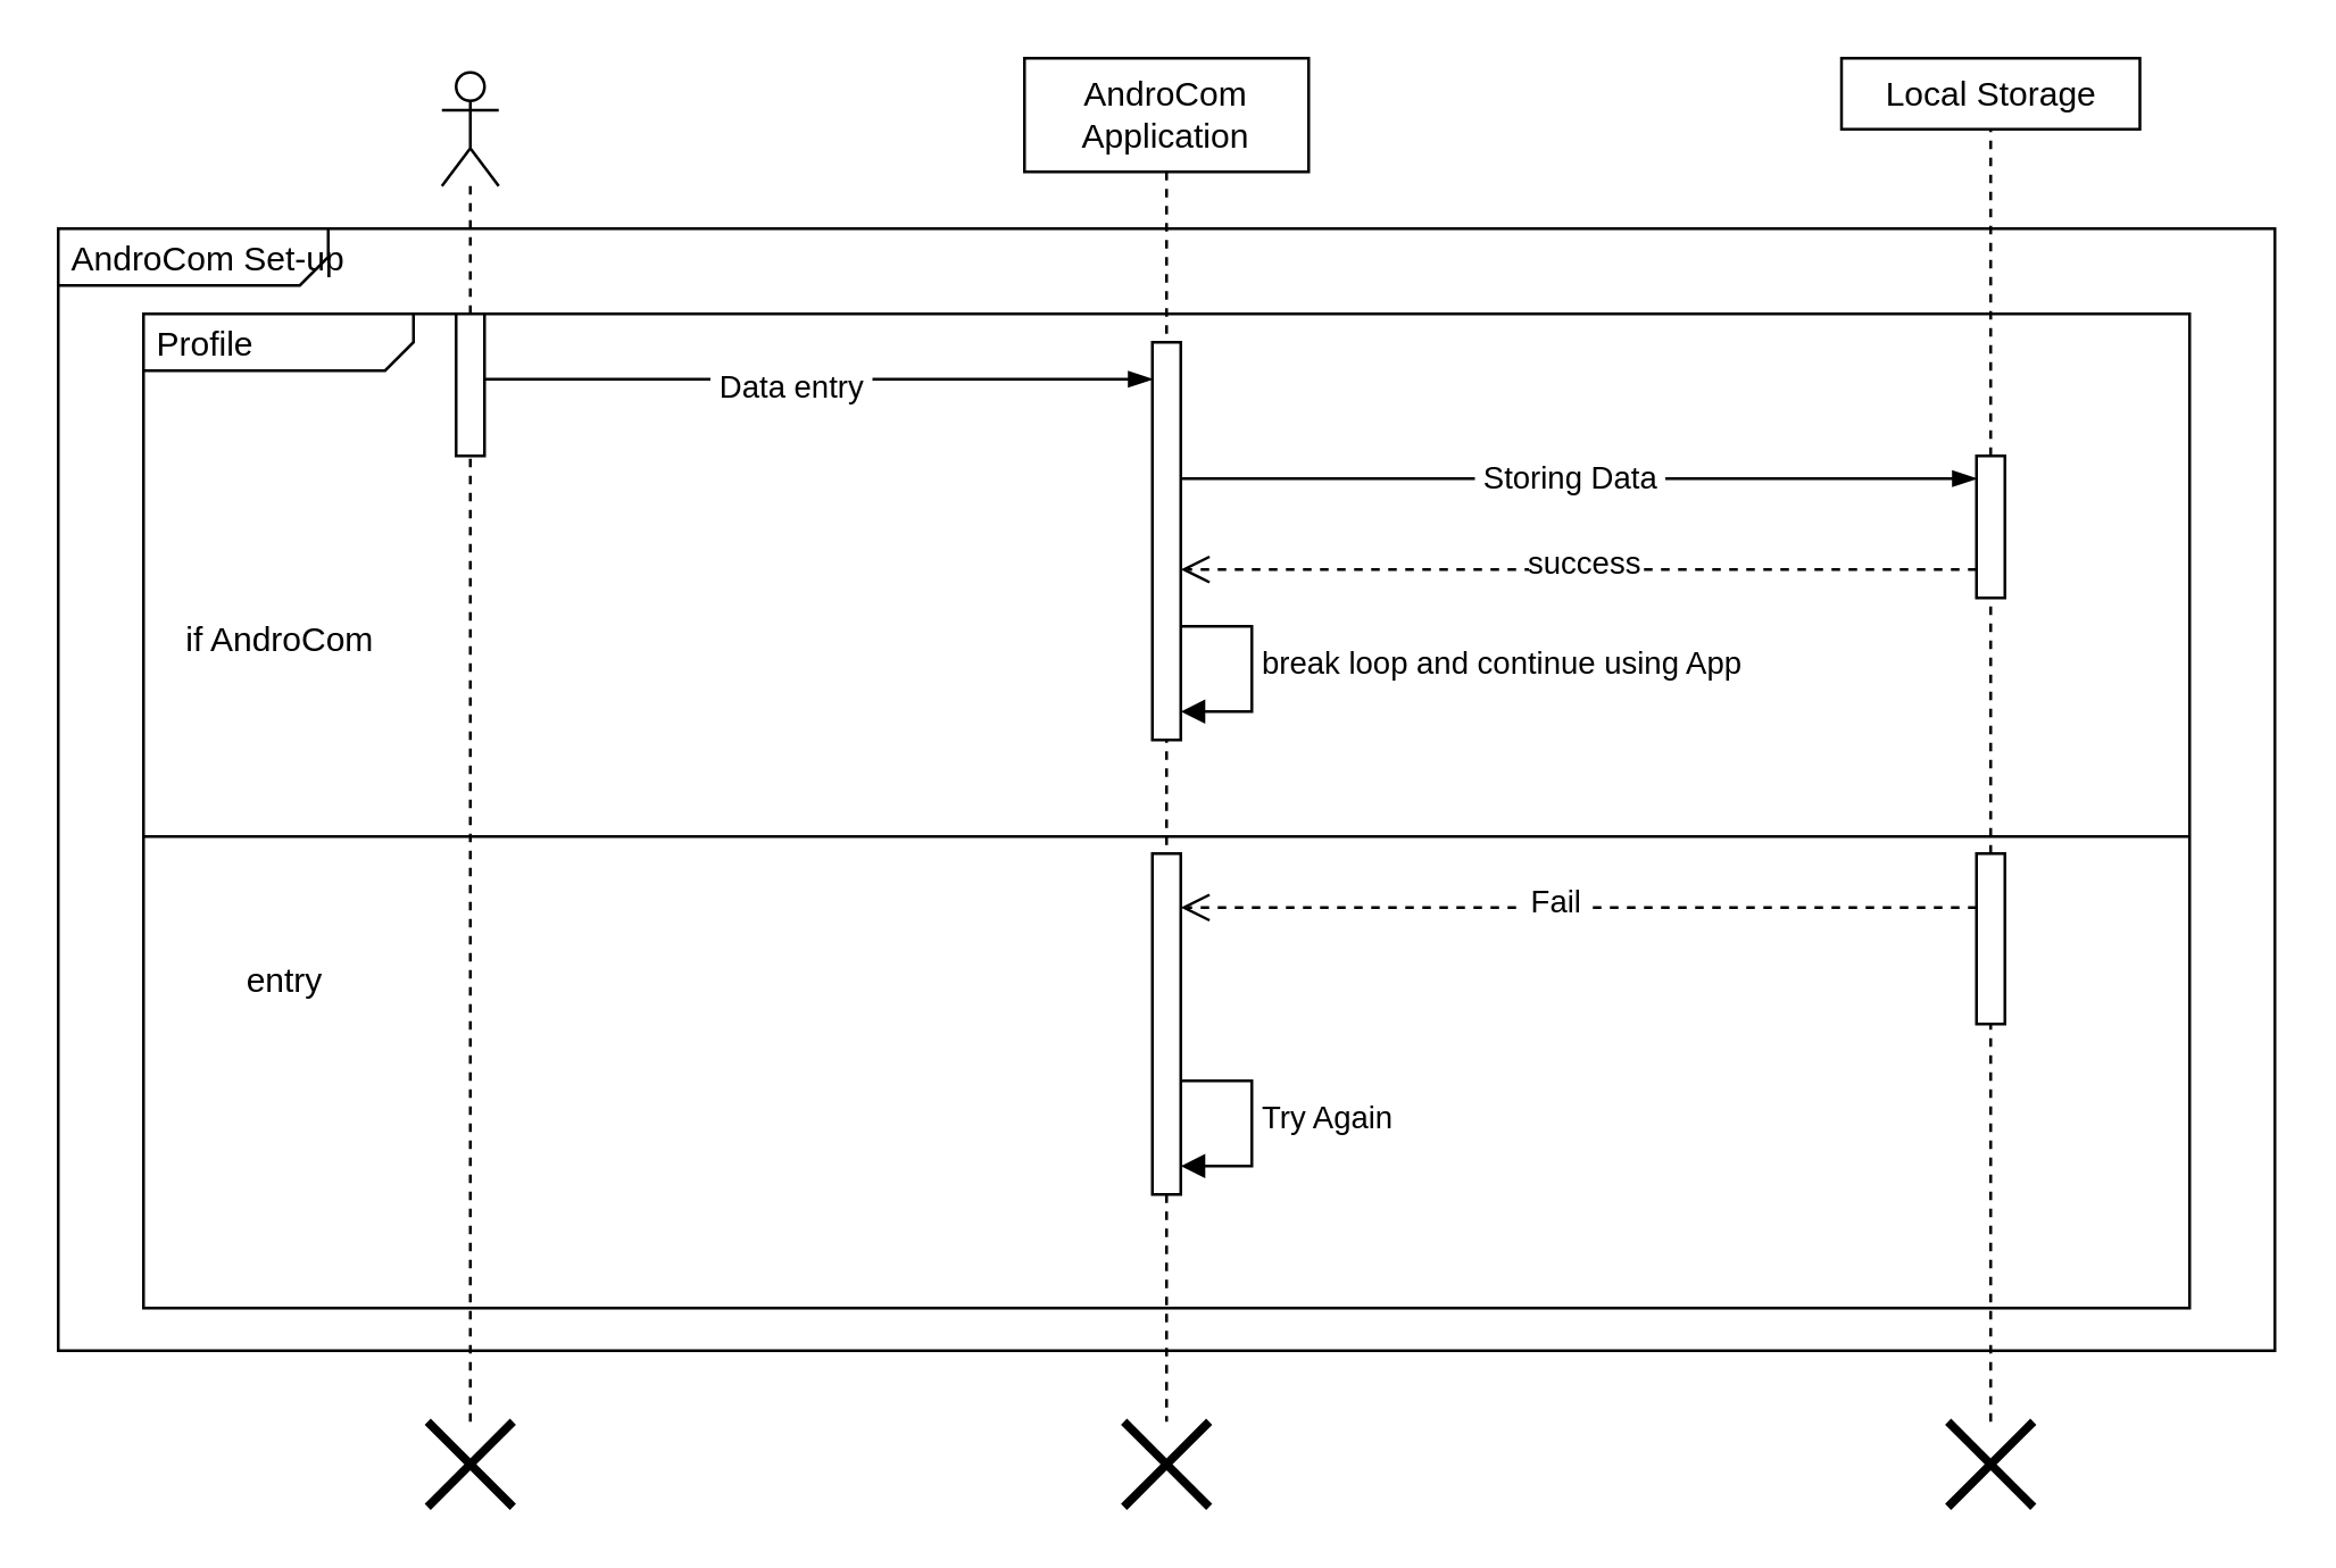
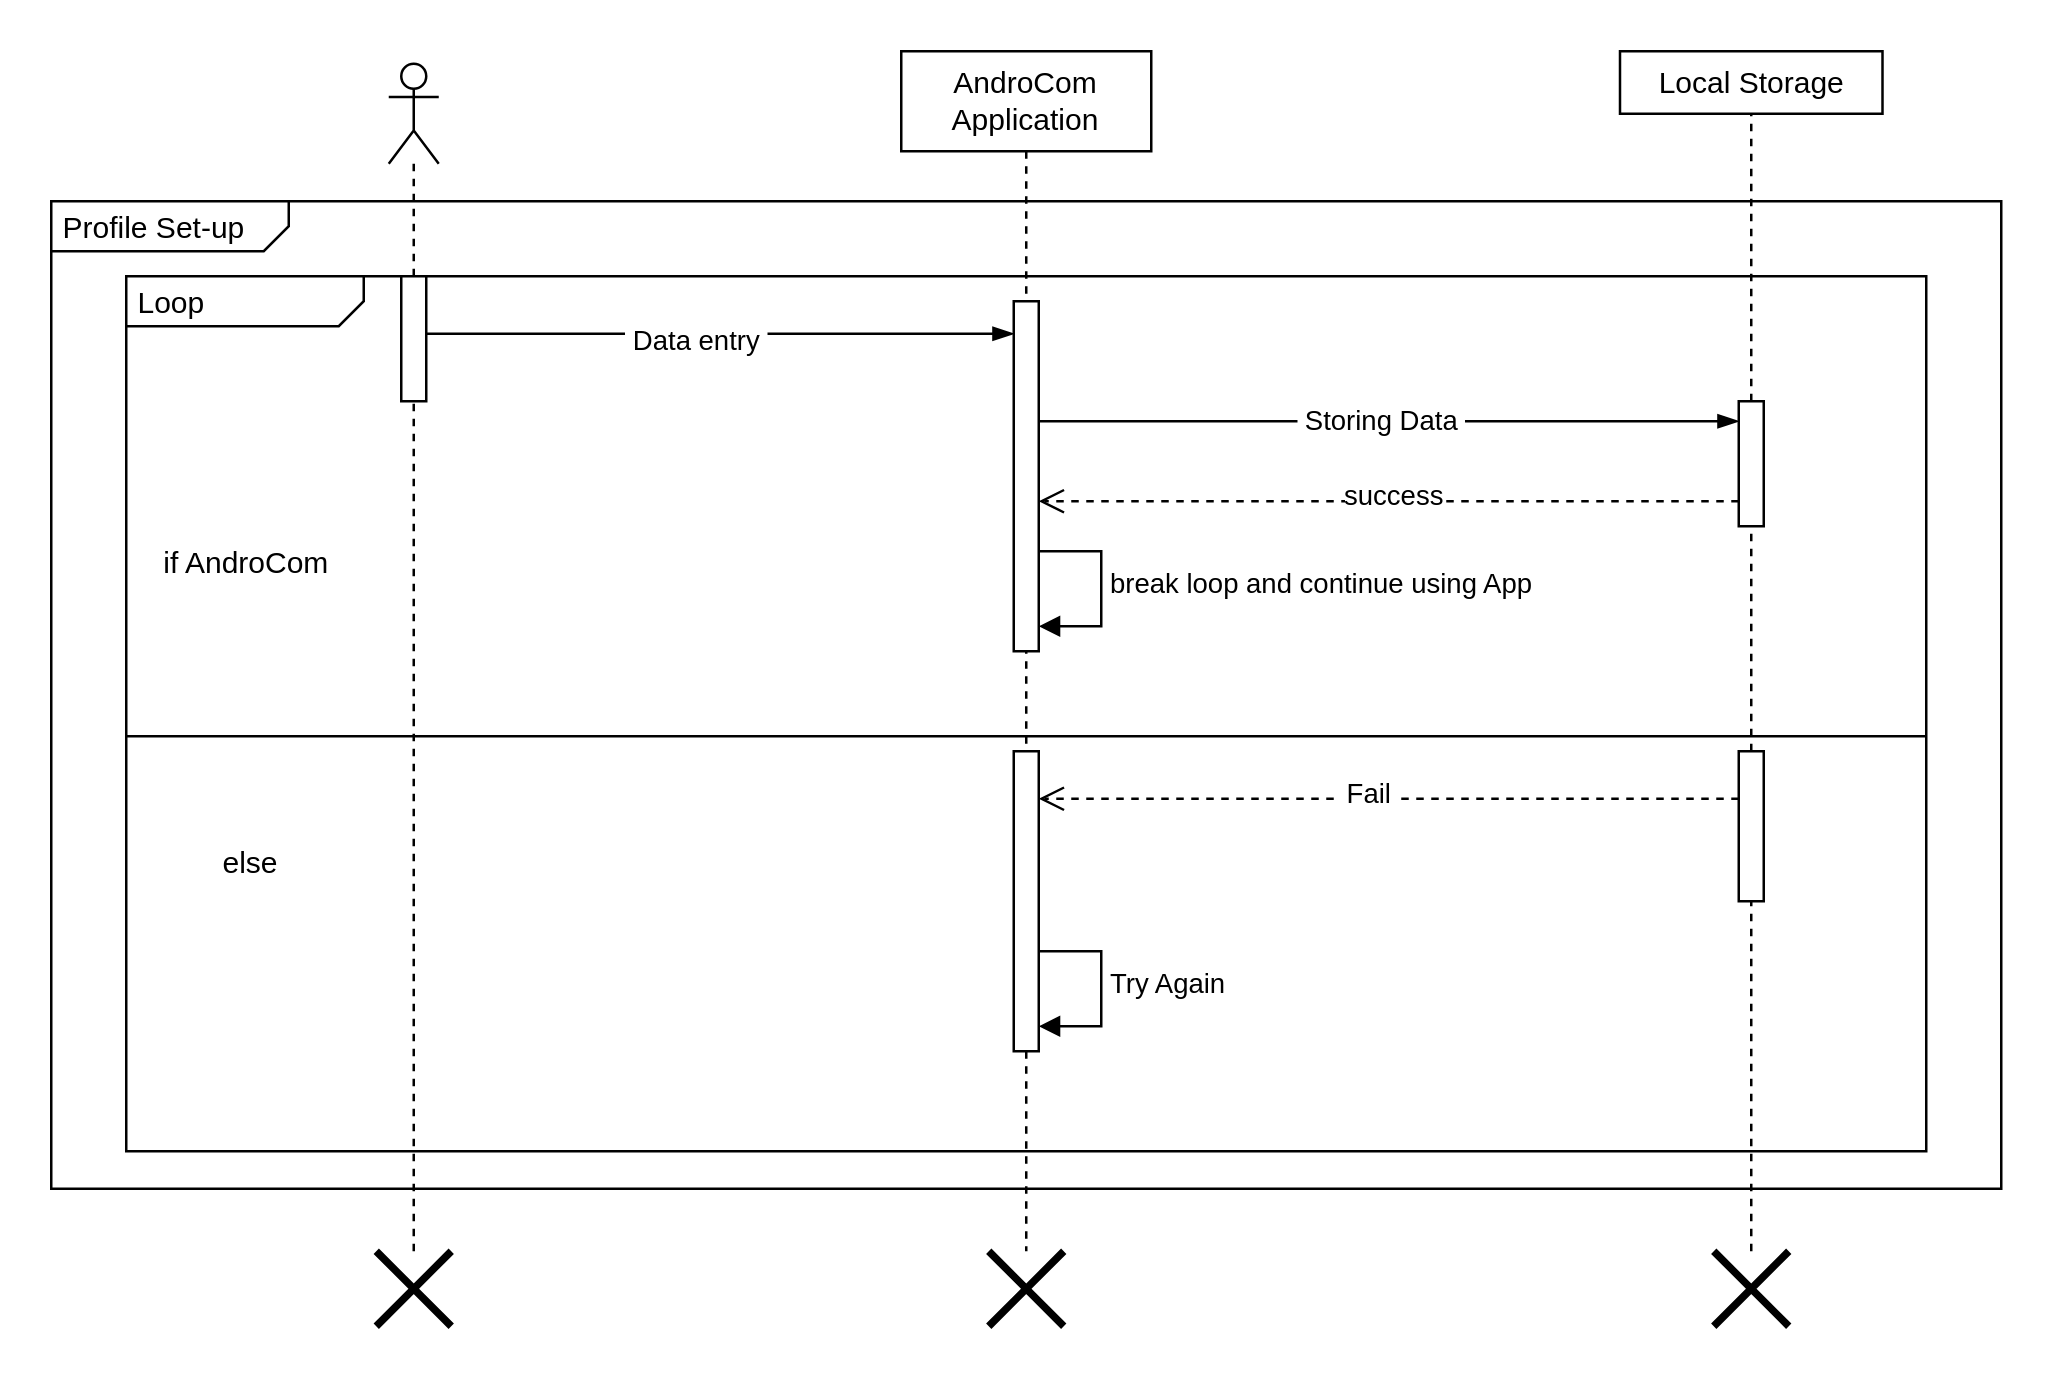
- <mxCell id="2" value="&lt;p style=&quot;margin:0px;margin-top:4px;margin-left:5px;text-align:left;&quot;&gt;AndroCom Set-up&amp;nbsp;&lt;br&gt;&lt;/p&gt;" style="html=1;shape=mxgraph.sysml.package;overflow=fill;labelX=95;align=left;spacingLeft=5;verticalAlign=top;spacingTop=-3;fillColor=none;" parent="1" vertex="1"><mxGeometry x="20" y="80" width="780" height="395" as="geometry" /></mxCell>
+ <mxCell id="2" value="&lt;p style=&quot;margin:0px;margin-top:4px;margin-left:5px;text-align:left;&quot;&gt;Profile Set-up&amp;nbsp;&lt;br&gt;&lt;/p&gt;" style="html=1;shape=mxgraph.sysml.package;overflow=fill;labelX=95;align=left;spacingLeft=5;verticalAlign=top;spacingTop=-3;fillColor=none;" parent="1" vertex="1"><mxGeometry x="20" y="80" width="780" height="395" as="geometry" /></mxCell>
- <mxCell id="3" value="&lt;p style=&quot;margin:0px;margin-top:4px;margin-left:5px;text-align:left;&quot;&gt;Profile&lt;br&gt;&lt;/p&gt;" style="html=1;shape=mxgraph.sysml.package;overflow=fill;labelX=95;align=left;spacingLeft=5;verticalAlign=top;spacingTop=-3;fillColor=none;" parent="1" vertex="1"><mxGeometry x="50" y="110" width="720" height="350" as="geometry" /></mxCell>
+ <mxCell id="3" value="&lt;p style=&quot;margin:0px;margin-top:4px;margin-left:5px;text-align:left;&quot;&gt;Loop&lt;br&gt;&lt;/p&gt;" style="html=1;shape=mxgraph.sysml.package;overflow=fill;labelX=95;align=left;spacingLeft=5;verticalAlign=top;spacingTop=-3;fillColor=none;" parent="1" vertex="1"><mxGeometry x="50" y="110" width="720" height="350" as="geometry" /></mxCell>
- <mxCell id="23" value="entry" style="text;html=1;strokeColor=none;fillColor=none;align=center;verticalAlign=middle;whiteSpace=wrap;rounded=0;" parent="1" vertex="1"><mxGeometry x="45" y="330" width="110" height="30" as="geometry" /></mxCell>
+ <mxCell id="23" value="else" style="text;html=1;strokeColor=none;fillColor=none;align=center;verticalAlign=middle;whiteSpace=wrap;rounded=0;" parent="1" vertex="1"><mxGeometry x="45" y="330" width="110" height="30" as="geometry" /></mxCell>
